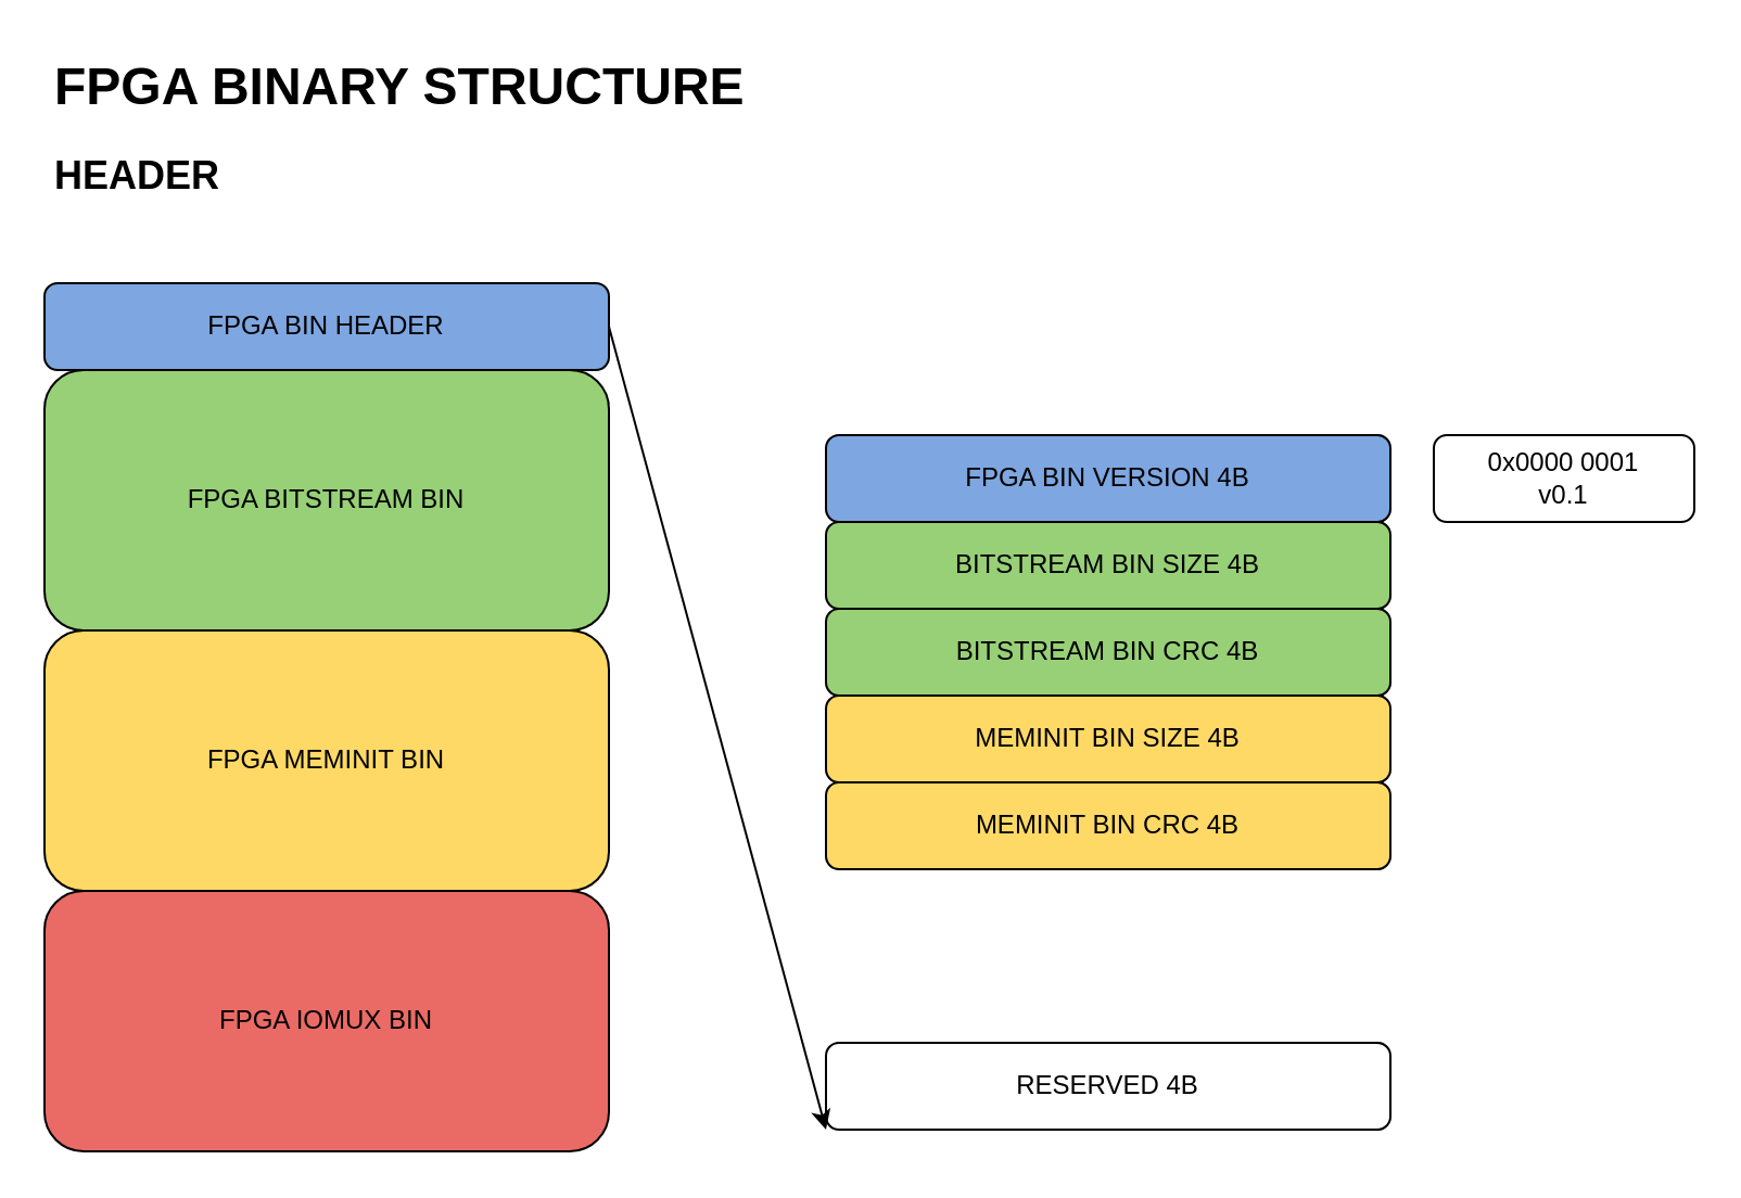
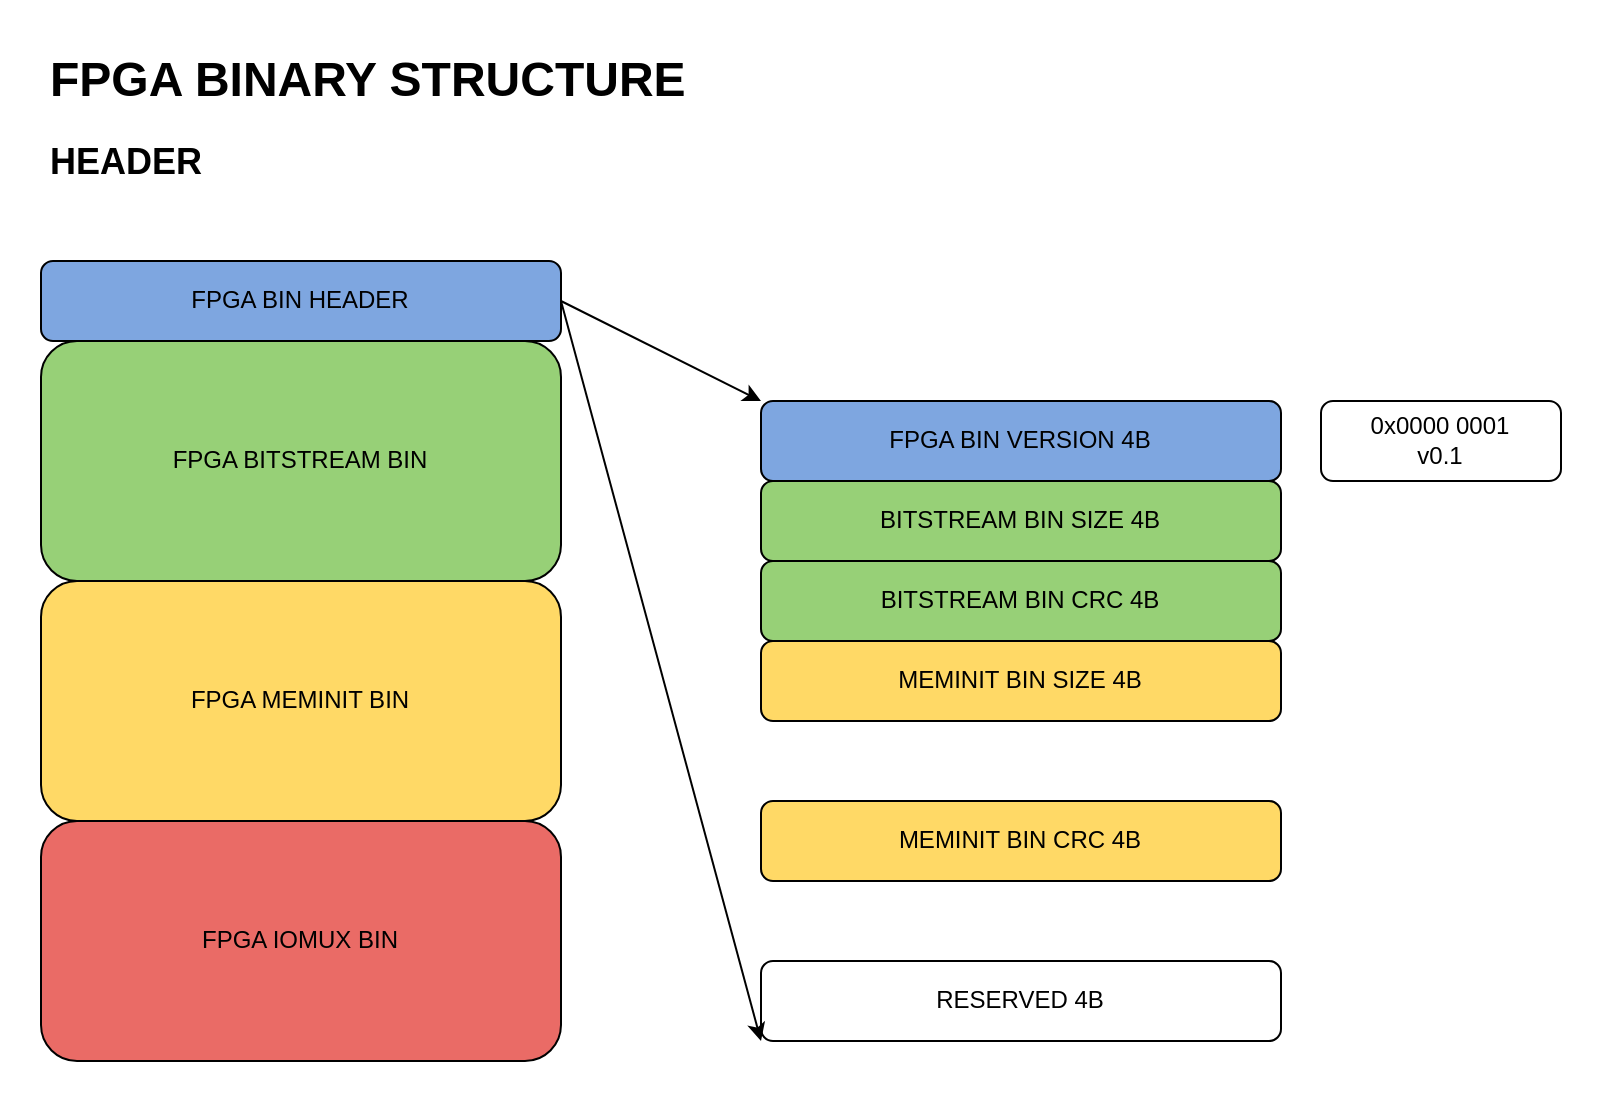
+ <mxCell id="12" value="" style="endArrow=classic;html=1;exitX=1;exitY=0.5;exitDx=0;exitDy=0;entryX=0;entryY=0;entryDx=0;entryDy=0;" parent="1" source="2" target="6" edge="1"><mxGeometry width="50" height="50" relative="1" as="geometry"><mxPoint x="450" y="160" as="sourcePoint" /><mxPoint x="380" y="200" as="targetPoint" /></mxGeometry></mxCell>
- <mxCell id="10" value="MEMINIT BIN CRC 4B" style="rounded=1;whiteSpace=wrap;html=1;fillColor=#FFD966;" parent="1" vertex="1"><mxGeometry x="380" y="360" width="260" height="40" as="geometry" /></mxCell>
+ <mxCell id="10" value="MEMINIT BIN CRC 4B" style="rounded=1;whiteSpace=wrap;html=1;fillColor=#FFD966;" parent="1" vertex="1"><mxGeometry x="380" y="400" width="260" height="40" as="geometry" /></mxCell>
